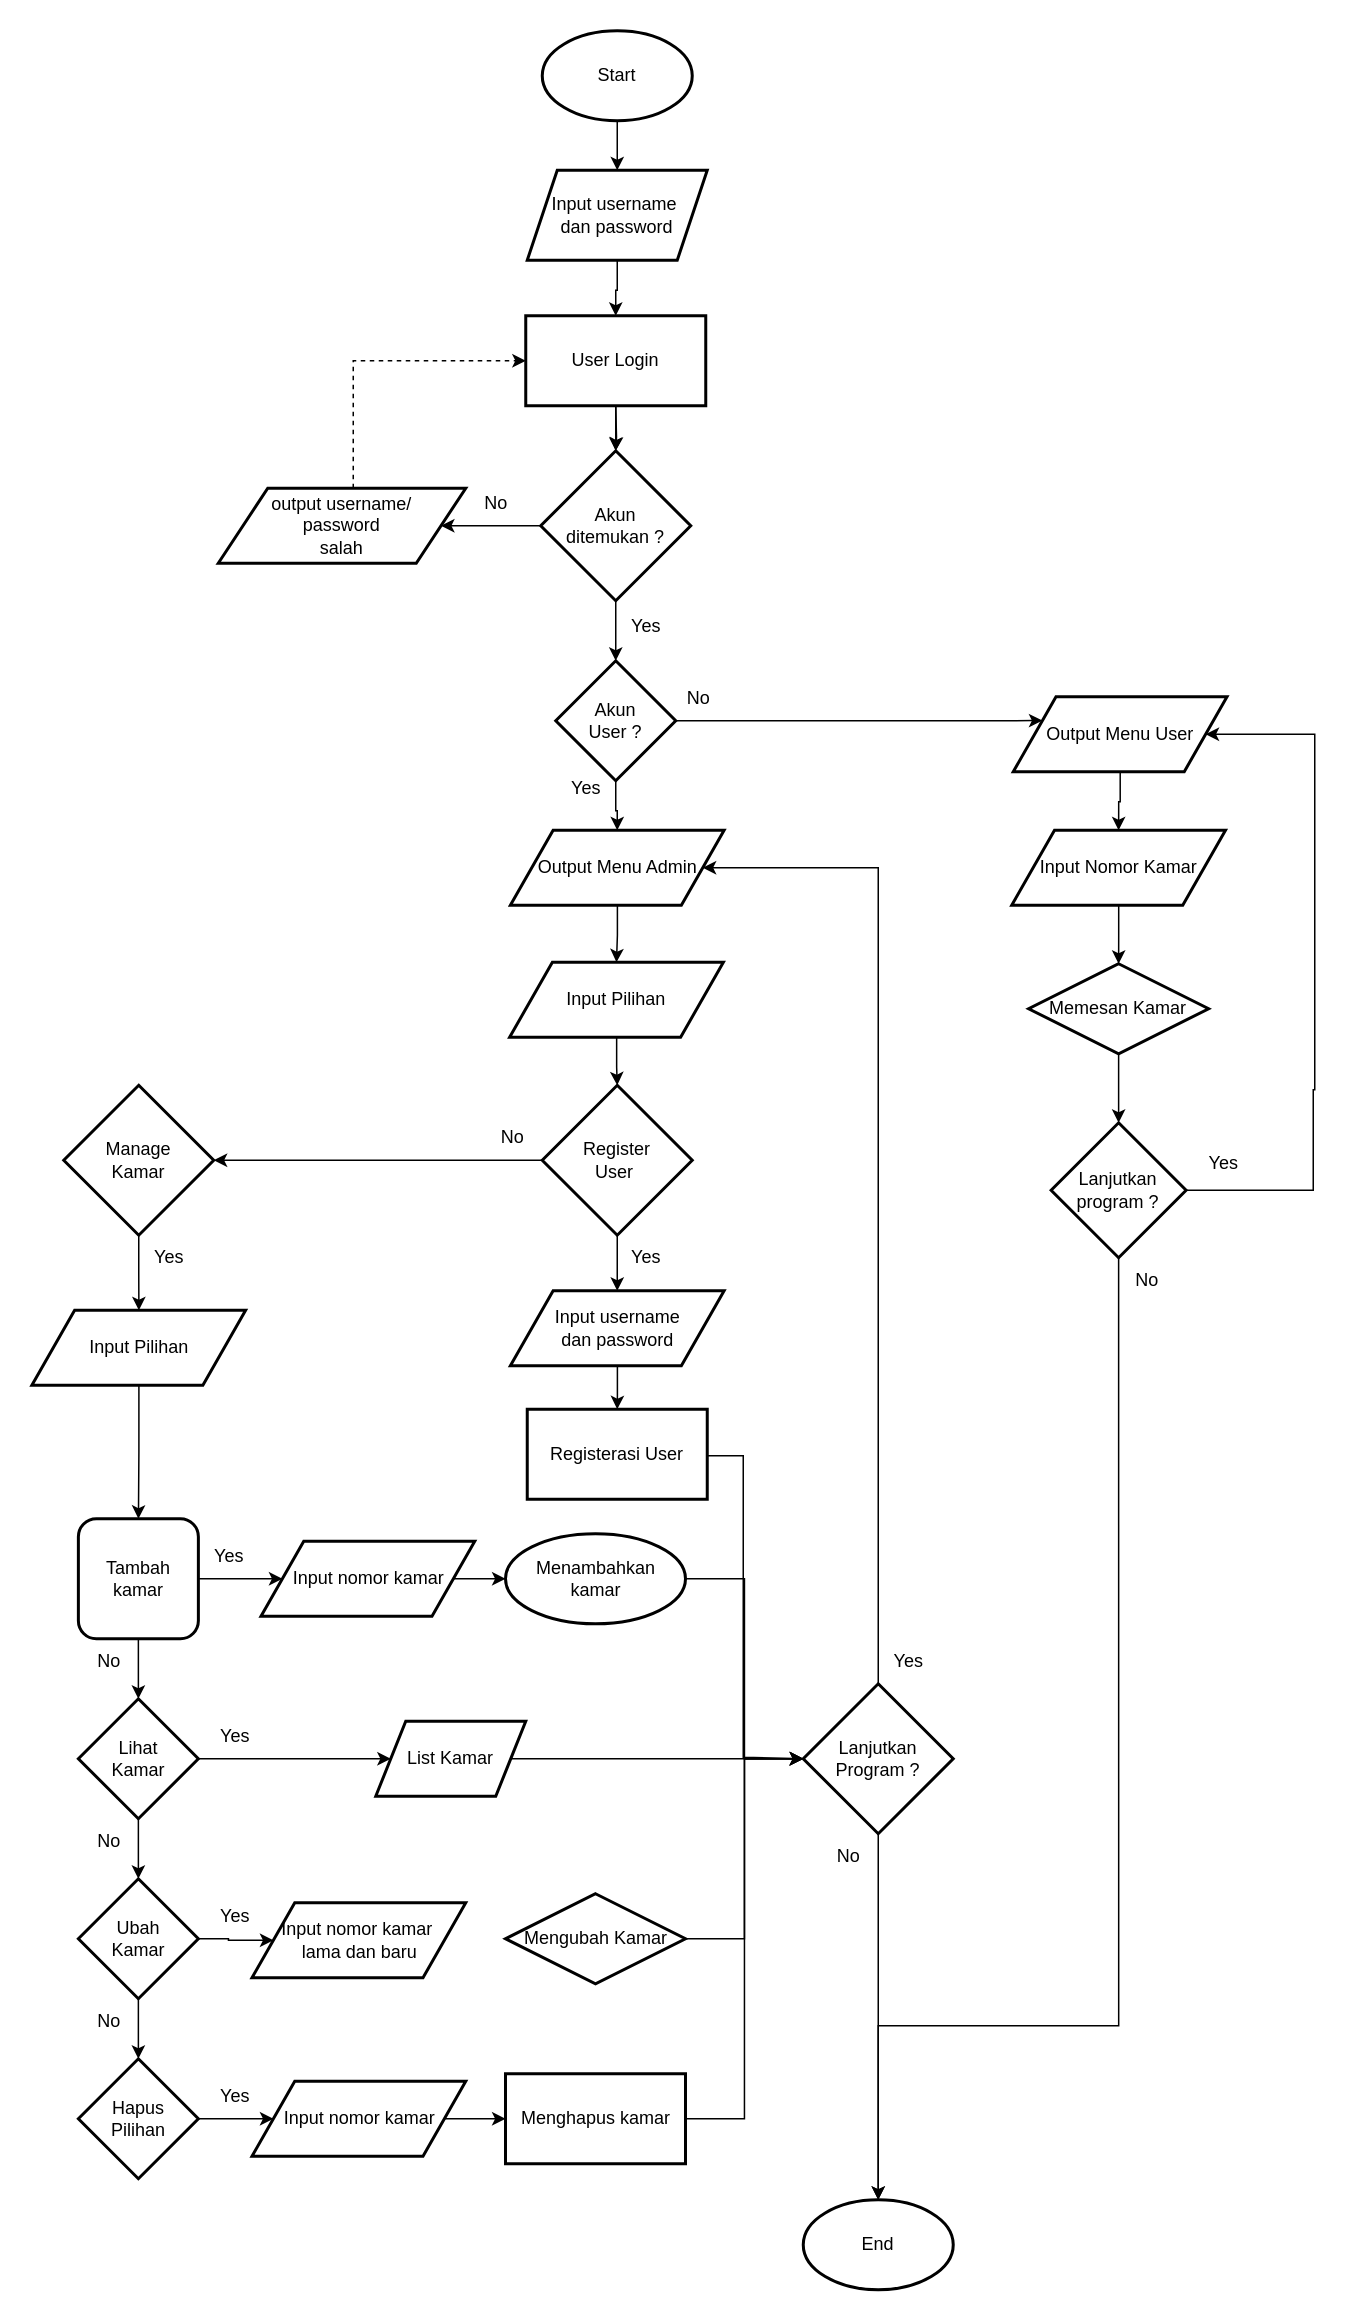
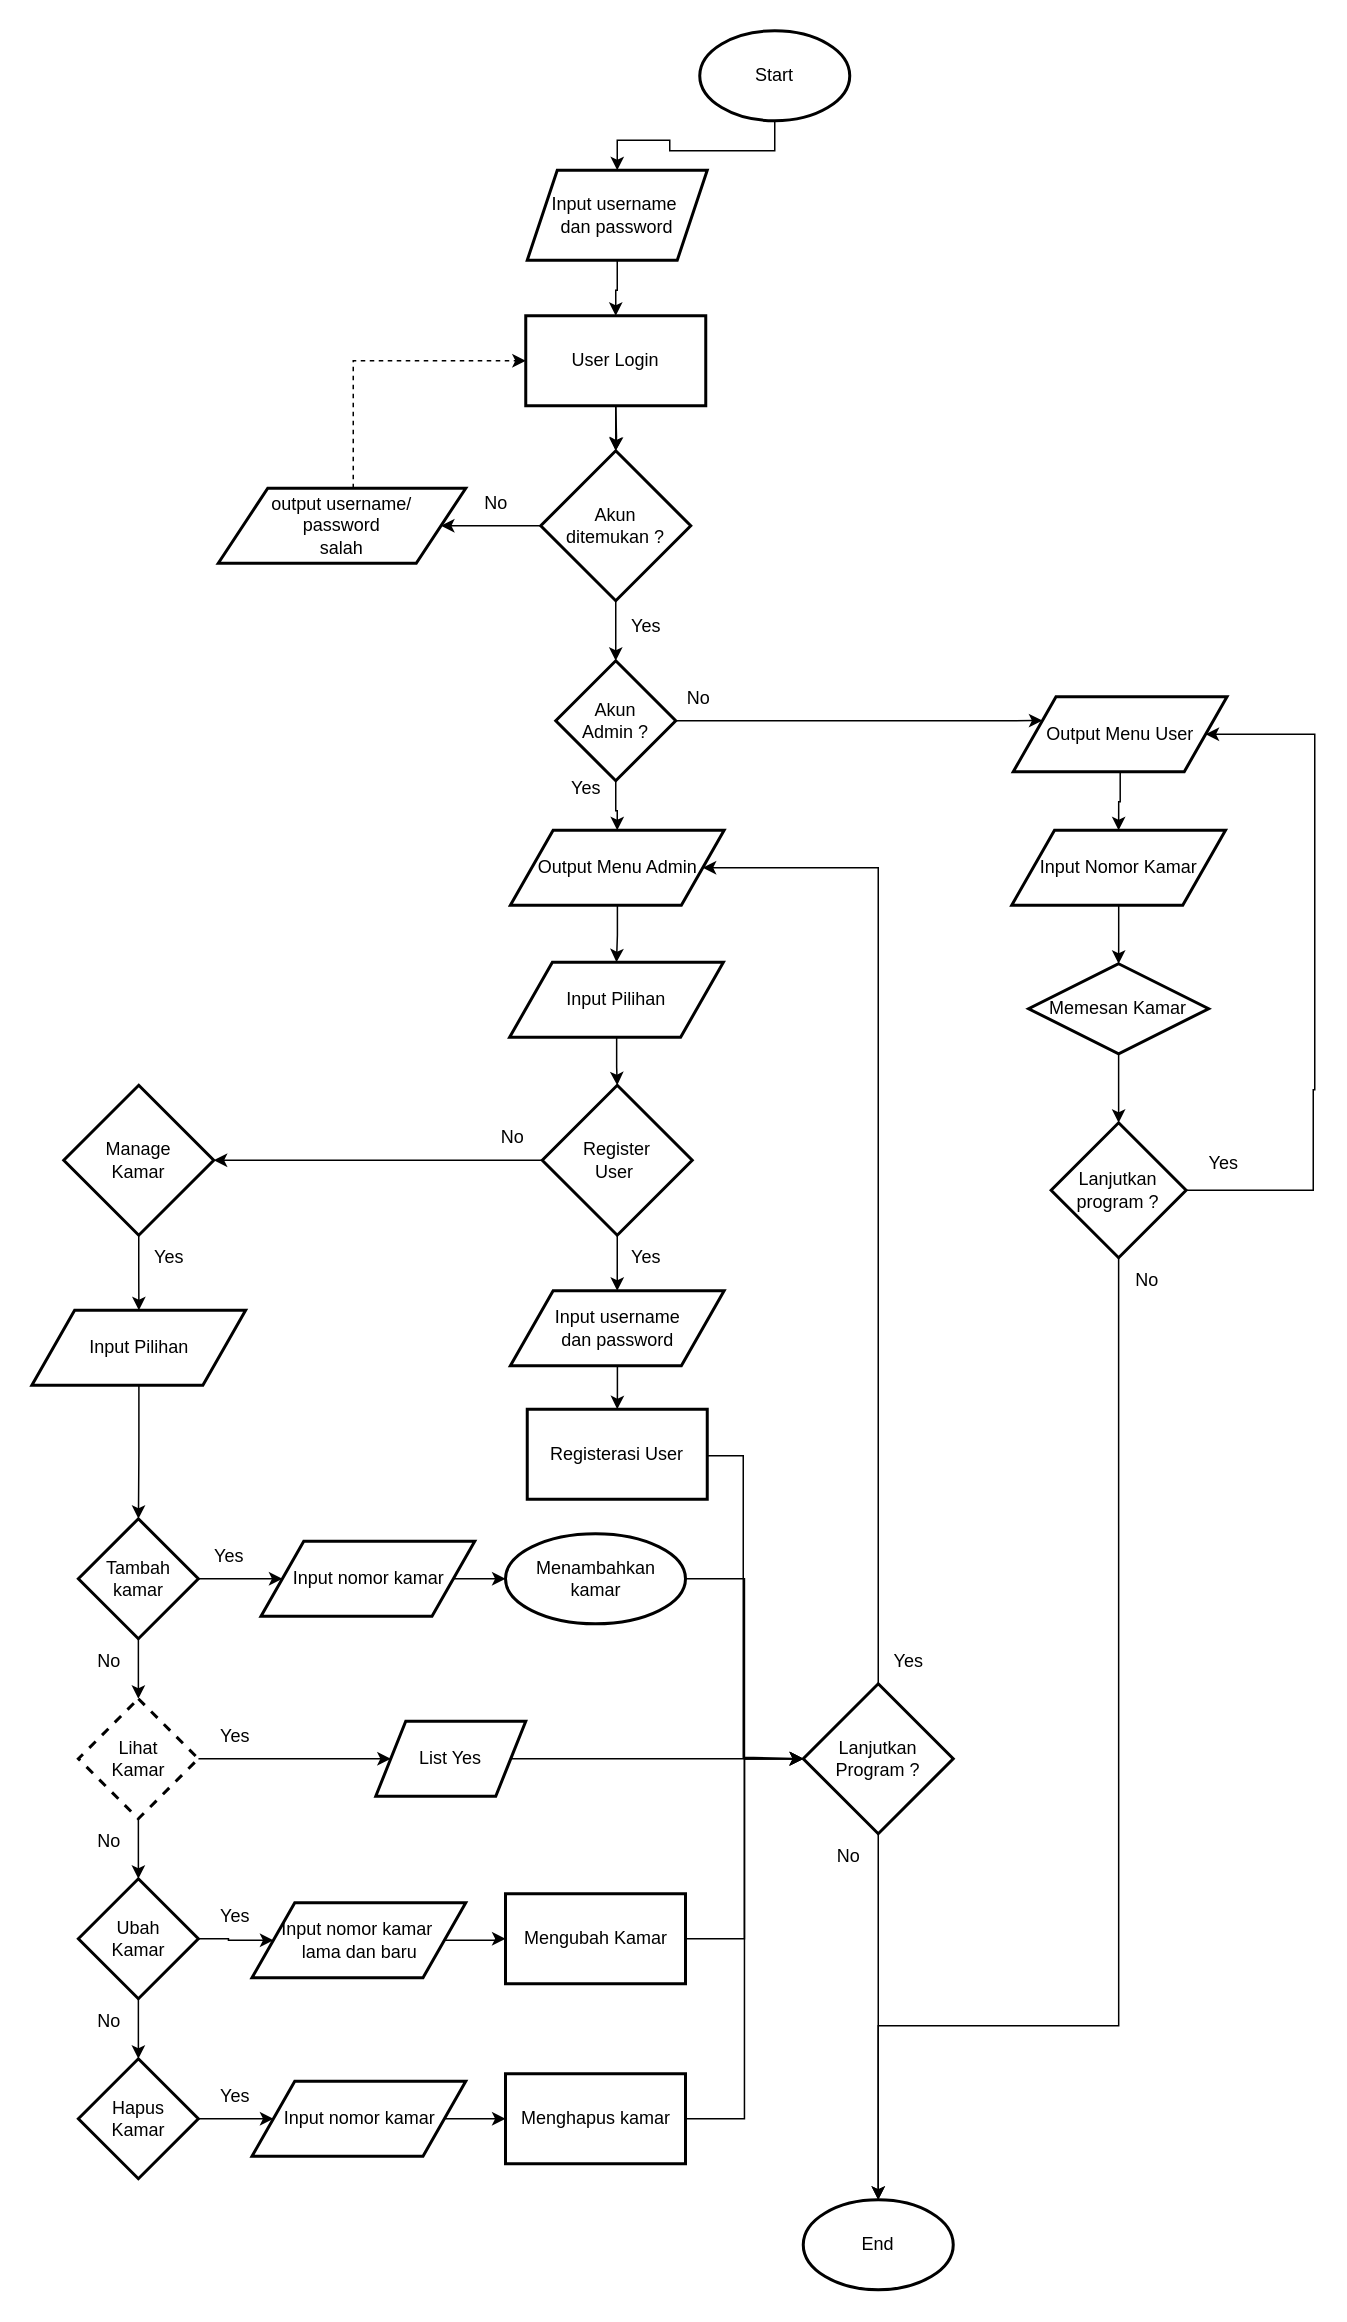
- <mxCell id="3" value="Start" style="strokeWidth=2;html=1;shape=mxgraph.flowchart.start_1;whiteSpace=wrap;" parent="1" vertex="1"><mxGeometry x="361" y="20" width="100" height="60" as="geometry" /></mxCell>
+ <mxCell id="3" value="Start" style="strokeWidth=2;html=1;shape=mxgraph.flowchart.start_1;whiteSpace=wrap;" parent="1" vertex="1"><mxGeometry x="466" y="20" width="100" height="60" as="geometry" /></mxCell>
- <mxCell id="16" value="Akun&lt;div&gt;User ?&lt;/div&gt;" style="rhombus;whiteSpace=wrap;html=1;strokeWidth=2;" parent="1" vertex="1"><mxGeometry x="370" y="440" width="80" height="80" as="geometry" /></mxCell>
+ <mxCell id="16" value="Akun&lt;div&gt;Admin ?&lt;/div&gt;" style="rhombus;whiteSpace=wrap;html=1;strokeWidth=2;" parent="1" vertex="1"><mxGeometry x="370" y="440" width="80" height="80" as="geometry" /></mxCell>
- <mxCell id="36" value="Tambah&lt;br&gt;kamar" style="whiteSpace=wrap;html=1;strokeWidth=2;rounded=1;" parent="1" vertex="1"><mxGeometry x="51.75" y="1012" width="80" height="80" as="geometry" /></mxCell>
+ <mxCell id="36" value="Tambah&lt;br&gt;kamar" style="rhombus;whiteSpace=wrap;html=1;strokeWidth=2;" parent="1" vertex="1"><mxGeometry x="51.75" y="1012" width="80" height="80" as="geometry" /></mxCell>
- <mxCell id="41" value="Lihat&lt;div&gt;Kamar&lt;/div&gt;" style="rhombus;whiteSpace=wrap;html=1;strokeWidth=2;" parent="1" vertex="1"><mxGeometry x="51.75" y="1132" width="80" height="80" as="geometry" /></mxCell>
+ <mxCell id="41" value="Lihat&lt;div&gt;Kamar&lt;/div&gt;" style="rhombus;whiteSpace=wrap;html=1;strokeWidth=2;dashed=1;" parent="1" vertex="1"><mxGeometry x="51.75" y="1132" width="80" height="80" as="geometry" /></mxCell>
- <mxCell id="42" value="List Kamar" style="shape=parallelogram;perimeter=parallelogramPerimeter;whiteSpace=wrap;html=1;dashed=0;strokeColor=default;strokeWidth=2;align=center;verticalAlign=middle;fontFamily=Helvetica;fontSize=12;fontColor=default;fillColor=default;" parent="1" vertex="1"><mxGeometry x="250" y="1147" width="100" height="50" as="geometry" /></mxCell>
+ <mxCell id="42" value="List Yes" style="shape=parallelogram;perimeter=parallelogramPerimeter;whiteSpace=wrap;html=1;dashed=0;strokeColor=default;strokeWidth=2;align=center;verticalAlign=middle;fontFamily=Helvetica;fontSize=12;fontColor=default;fillColor=default;" parent="1" vertex="1"><mxGeometry x="250" y="1147" width="100" height="50" as="geometry" /></mxCell>
- <mxCell id="50" value="Mengubah Kamar" style="rhombus;whiteSpace=wrap;html=1;strokeWidth=2;" parent="1" vertex="1"><mxGeometry x="336.5" y="1262" width="120" height="60" as="geometry" /></mxCell>
+ <mxCell id="50" value="Mengubah Kamar" style="whiteSpace=wrap;html=1;strokeWidth=2;" parent="1" vertex="1"><mxGeometry x="336.5" y="1262" width="120" height="60" as="geometry" /></mxCell>
+ <mxCell id="82" style="edgeStyle=orthogonalEdgeStyle;rounded=0;orthogonalLoop=1;jettySize=auto;html=1;exitX=1;exitY=0.5;exitDx=0;exitDy=0;entryX=0;entryY=0.5;entryDx=0;entryDy=0;" parent="1" source="83" target="50" edge="1"><mxGeometry relative="1" as="geometry" /></mxCell>
- <mxCell id="47" value="Hapus&lt;div&gt;Pilihan&lt;/div&gt;" style="rhombus;whiteSpace=wrap;html=1;strokeWidth=2;" parent="1" vertex="1"><mxGeometry x="51.75" y="1372" width="80" height="80" as="geometry" /></mxCell>
+ <mxCell id="47" value="Hapus&lt;div&gt;Kamar&lt;/div&gt;" style="rhombus;whiteSpace=wrap;html=1;strokeWidth=2;" parent="1" vertex="1"><mxGeometry x="51.75" y="1372" width="80" height="80" as="geometry" /></mxCell>
